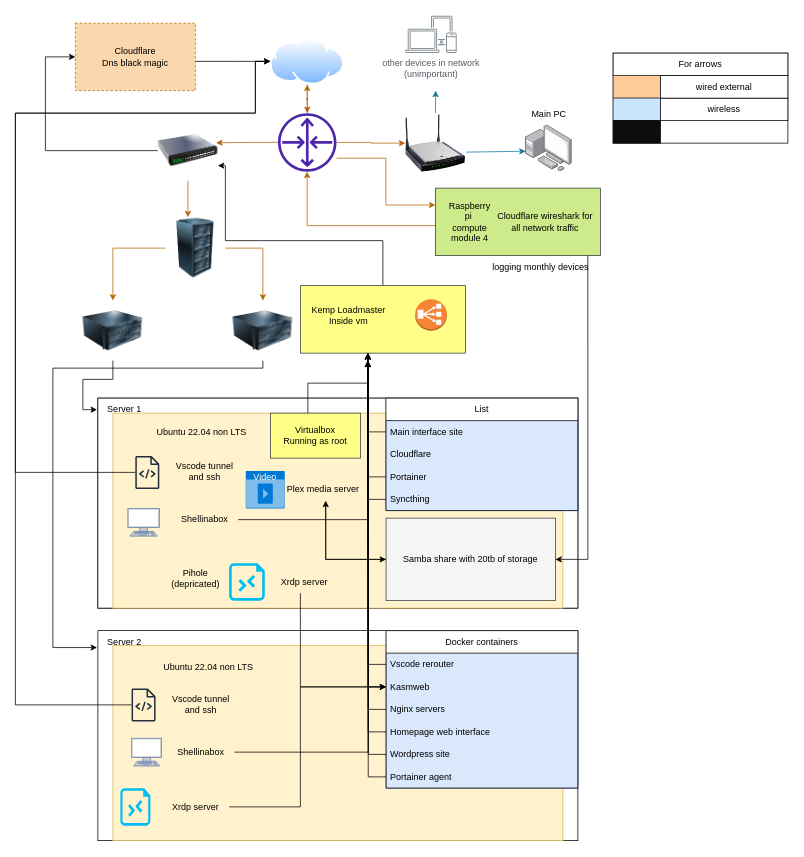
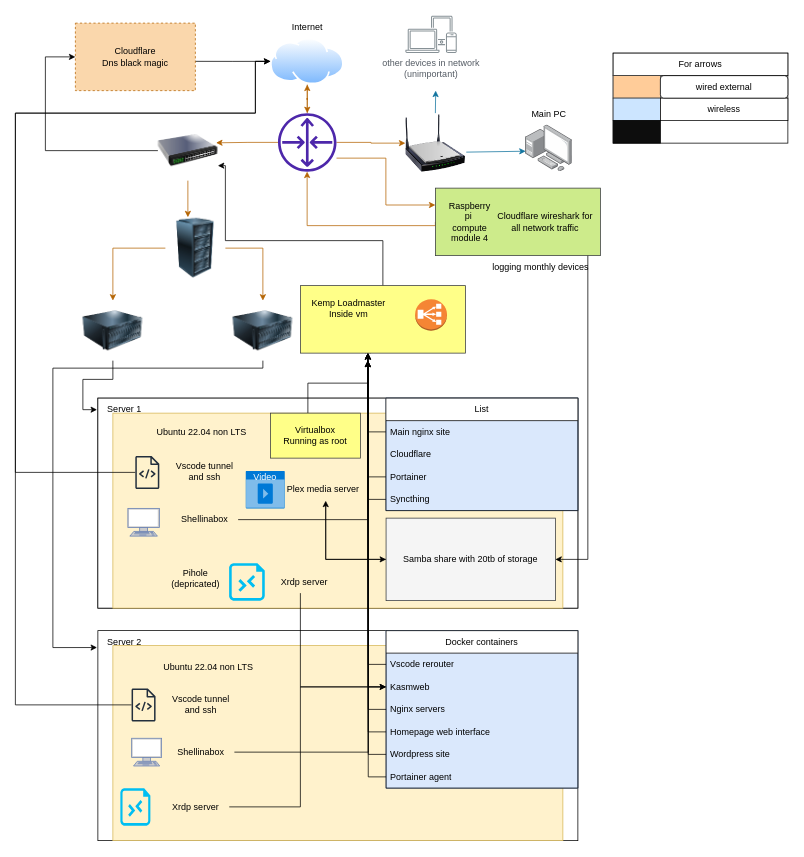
+ <mxCell id="5" value="&lt;div&gt;Internet&lt;/div&gt;" style="text;html=1;align=center;verticalAlign=middle;resizable=0;points=[];autosize=1;strokeColor=none;fillColor=none;rounded=0;" vertex="1" parent="1"><mxGeometry x="379.18" y="20" width="60" height="30" as="geometry" /></mxCell>
- <mxCell id="107" value="wired external" style="whiteSpace=wrap;html=1;" vertex="1" parent="1"><mxGeometry x="880" y="100" width="170" height="30" as="geometry" /></mxCell>
+ <mxCell id="107" value="wired external" style="whiteSpace=wrap;html=1;rounded=1;" vertex="1" parent="1"><mxGeometry x="880" y="100" width="170" height="30" as="geometry" /></mxCell>
- <mxCell id="81" value="&lt;div&gt;Kemp Loadmaster&lt;/div&gt;Inside vm" style="text;html=1;align=center;verticalAlign=middle;resizable=0;points=[];autosize=1;strokeColor=none;fillColor=none;rounded=0;" vertex="1" parent="1"><mxGeometry x="404" y="400" width="120" height="40" as="geometry" /></mxCell>
+ <mxCell id="81" value="&lt;div&gt;Kemp Loadmaster&lt;/div&gt;Inside vm" style="text;html=1;align=center;verticalAlign=middle;resizable=0;points=[];autosize=1;strokeColor=none;fillColor=none;rounded=0;" vertex="1" parent="1"><mxGeometry x="404" y="390" width="120" height="40" as="geometry" /></mxCell>
- <mxCell id="52" value="Main interface site" style="text;strokeColor=none;fillColor=none;align=left;verticalAlign=middle;spacingLeft=4;spacingRight=4;overflow=hidden;points=[[0,0.5],[1,0.5]];portConstraint=eastwest;rotatable=0;whiteSpace=wrap;html=1;rounded=0;" vertex="1" parent="50"><mxGeometry y="30" width="256" height="30" as="geometry" /></mxCell>
+ <mxCell id="52" value="Main nginx site" style="text;strokeColor=none;fillColor=none;align=left;verticalAlign=middle;spacingLeft=4;spacingRight=4;overflow=hidden;points=[[0,0.5],[1,0.5]];portConstraint=eastwest;rotatable=0;whiteSpace=wrap;html=1;rounded=0;" vertex="1" parent="50"><mxGeometry y="30" width="256" height="30" as="geometry" /></mxCell>
